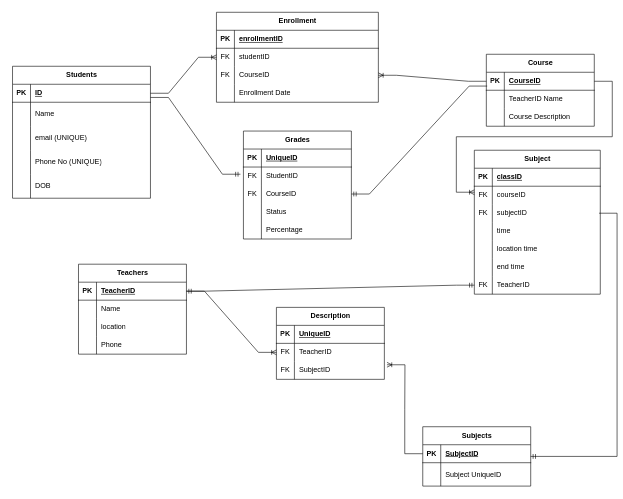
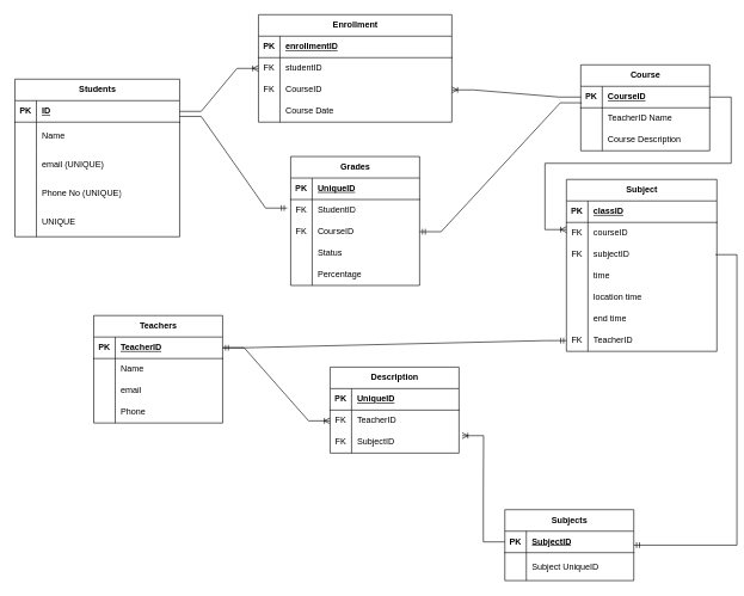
- <mxCell id="40" value="Enrollment Date" style="shape=partialRectangle;connectable=0;fillColor=none;top=0;left=0;bottom=0;right=0;align=left;spacingLeft=6;overflow=hidden;whiteSpace=wrap;html=1;" parent="38" vertex="1"><mxGeometry x="30" width="240" height="30" as="geometry"><mxRectangle width="240" height="30" as="alternateBounds" /></mxGeometry></mxCell>
+ <mxCell id="40" value="Course Date" style="shape=partialRectangle;connectable=0;fillColor=none;top=0;left=0;bottom=0;right=0;align=left;spacingLeft=6;overflow=hidden;whiteSpace=wrap;html=1;" parent="38" vertex="1"><mxGeometry x="30" width="240" height="30" as="geometry"><mxRectangle width="240" height="30" as="alternateBounds" /></mxGeometry></mxCell>
- <mxCell id="17" value="DOB" style="shape=partialRectangle;connectable=0;fillColor=none;top=0;left=0;bottom=0;right=0;align=left;spacingLeft=6;overflow=hidden;whiteSpace=wrap;html=1;" parent="15" vertex="1"><mxGeometry x="30" width="200" height="40" as="geometry"><mxRectangle width="200" height="40" as="alternateBounds" /></mxGeometry></mxCell>
+ <mxCell id="17" value="UNIQUE" style="shape=partialRectangle;connectable=0;fillColor=none;top=0;left=0;bottom=0;right=0;align=left;spacingLeft=6;overflow=hidden;whiteSpace=wrap;html=1;" parent="15" vertex="1"><mxGeometry x="30" width="200" height="40" as="geometry"><mxRectangle width="200" height="40" as="alternateBounds" /></mxGeometry></mxCell>
- <mxCell id="50" value="location" style="shape=partialRectangle;connectable=0;fillColor=none;top=0;left=0;bottom=0;right=0;align=left;spacingLeft=6;overflow=hidden;whiteSpace=wrap;html=1;" parent="48" vertex="1"><mxGeometry x="30" width="150" height="30" as="geometry"><mxRectangle width="150" height="30" as="alternateBounds" /></mxGeometry></mxCell>
+ <mxCell id="50" value="email" style="shape=partialRectangle;connectable=0;fillColor=none;top=0;left=0;bottom=0;right=0;align=left;spacingLeft=6;overflow=hidden;whiteSpace=wrap;html=1;" parent="48" vertex="1"><mxGeometry x="30" width="150" height="30" as="geometry"><mxRectangle width="150" height="30" as="alternateBounds" /></mxGeometry></mxCell>
